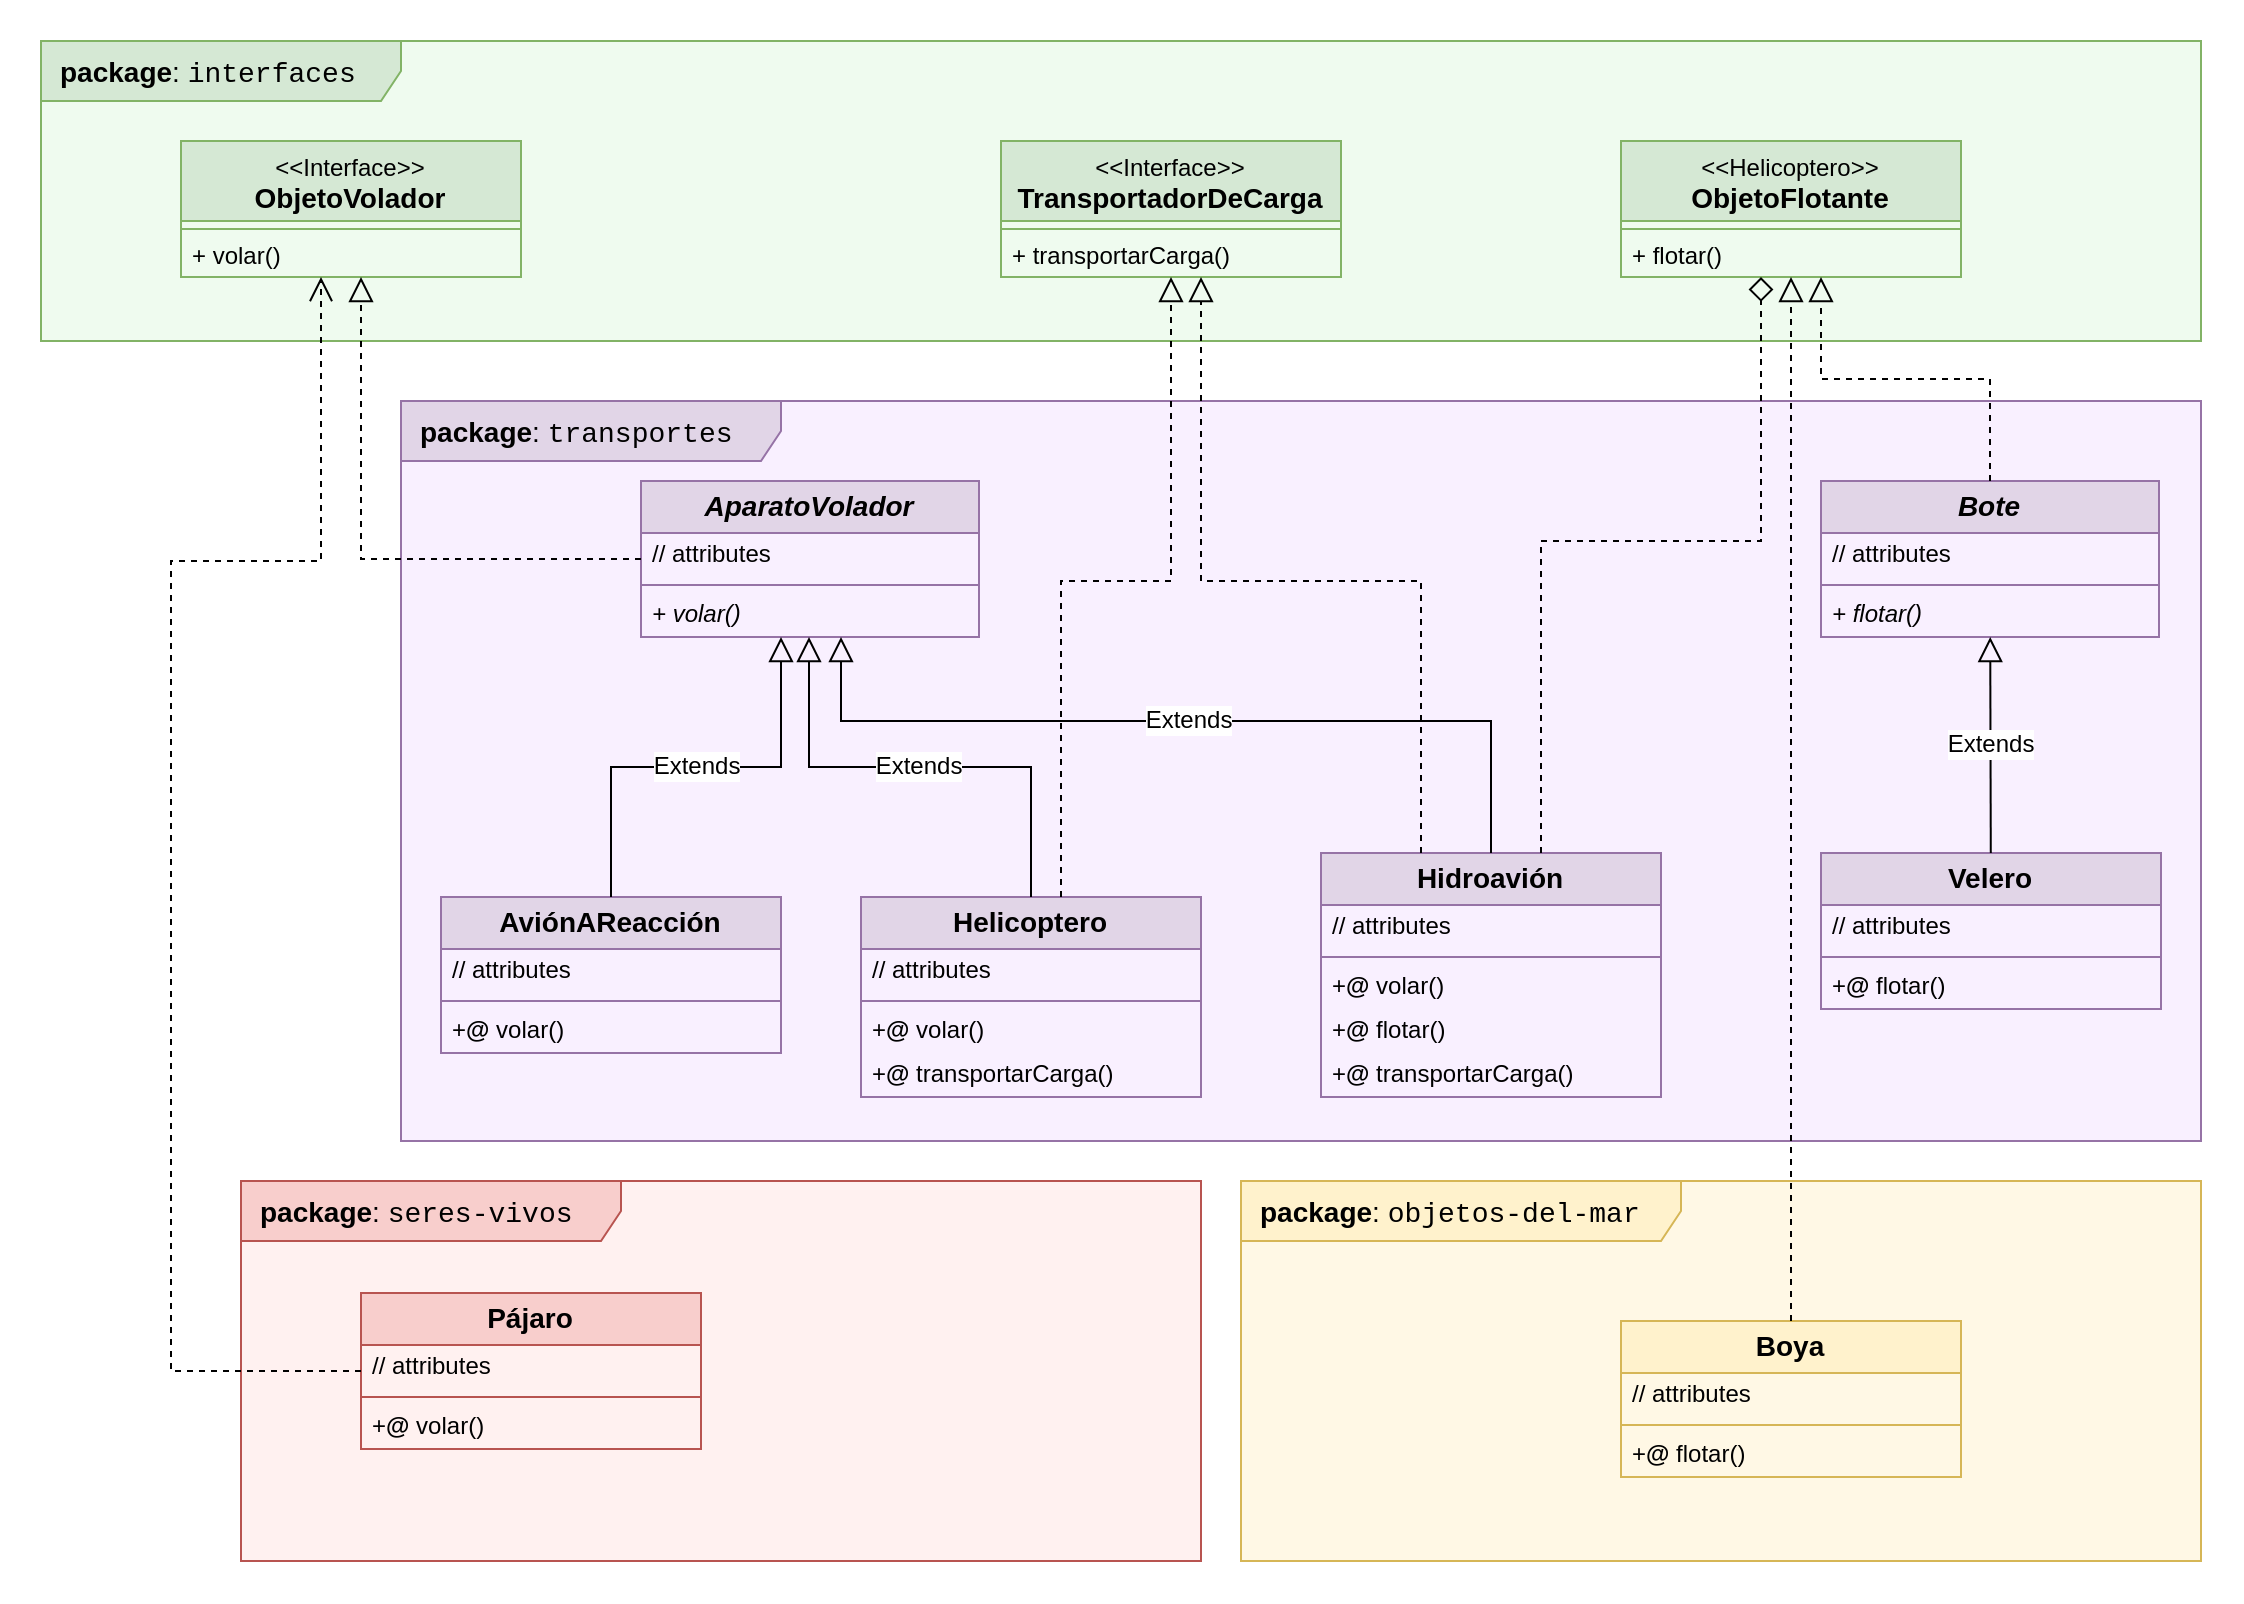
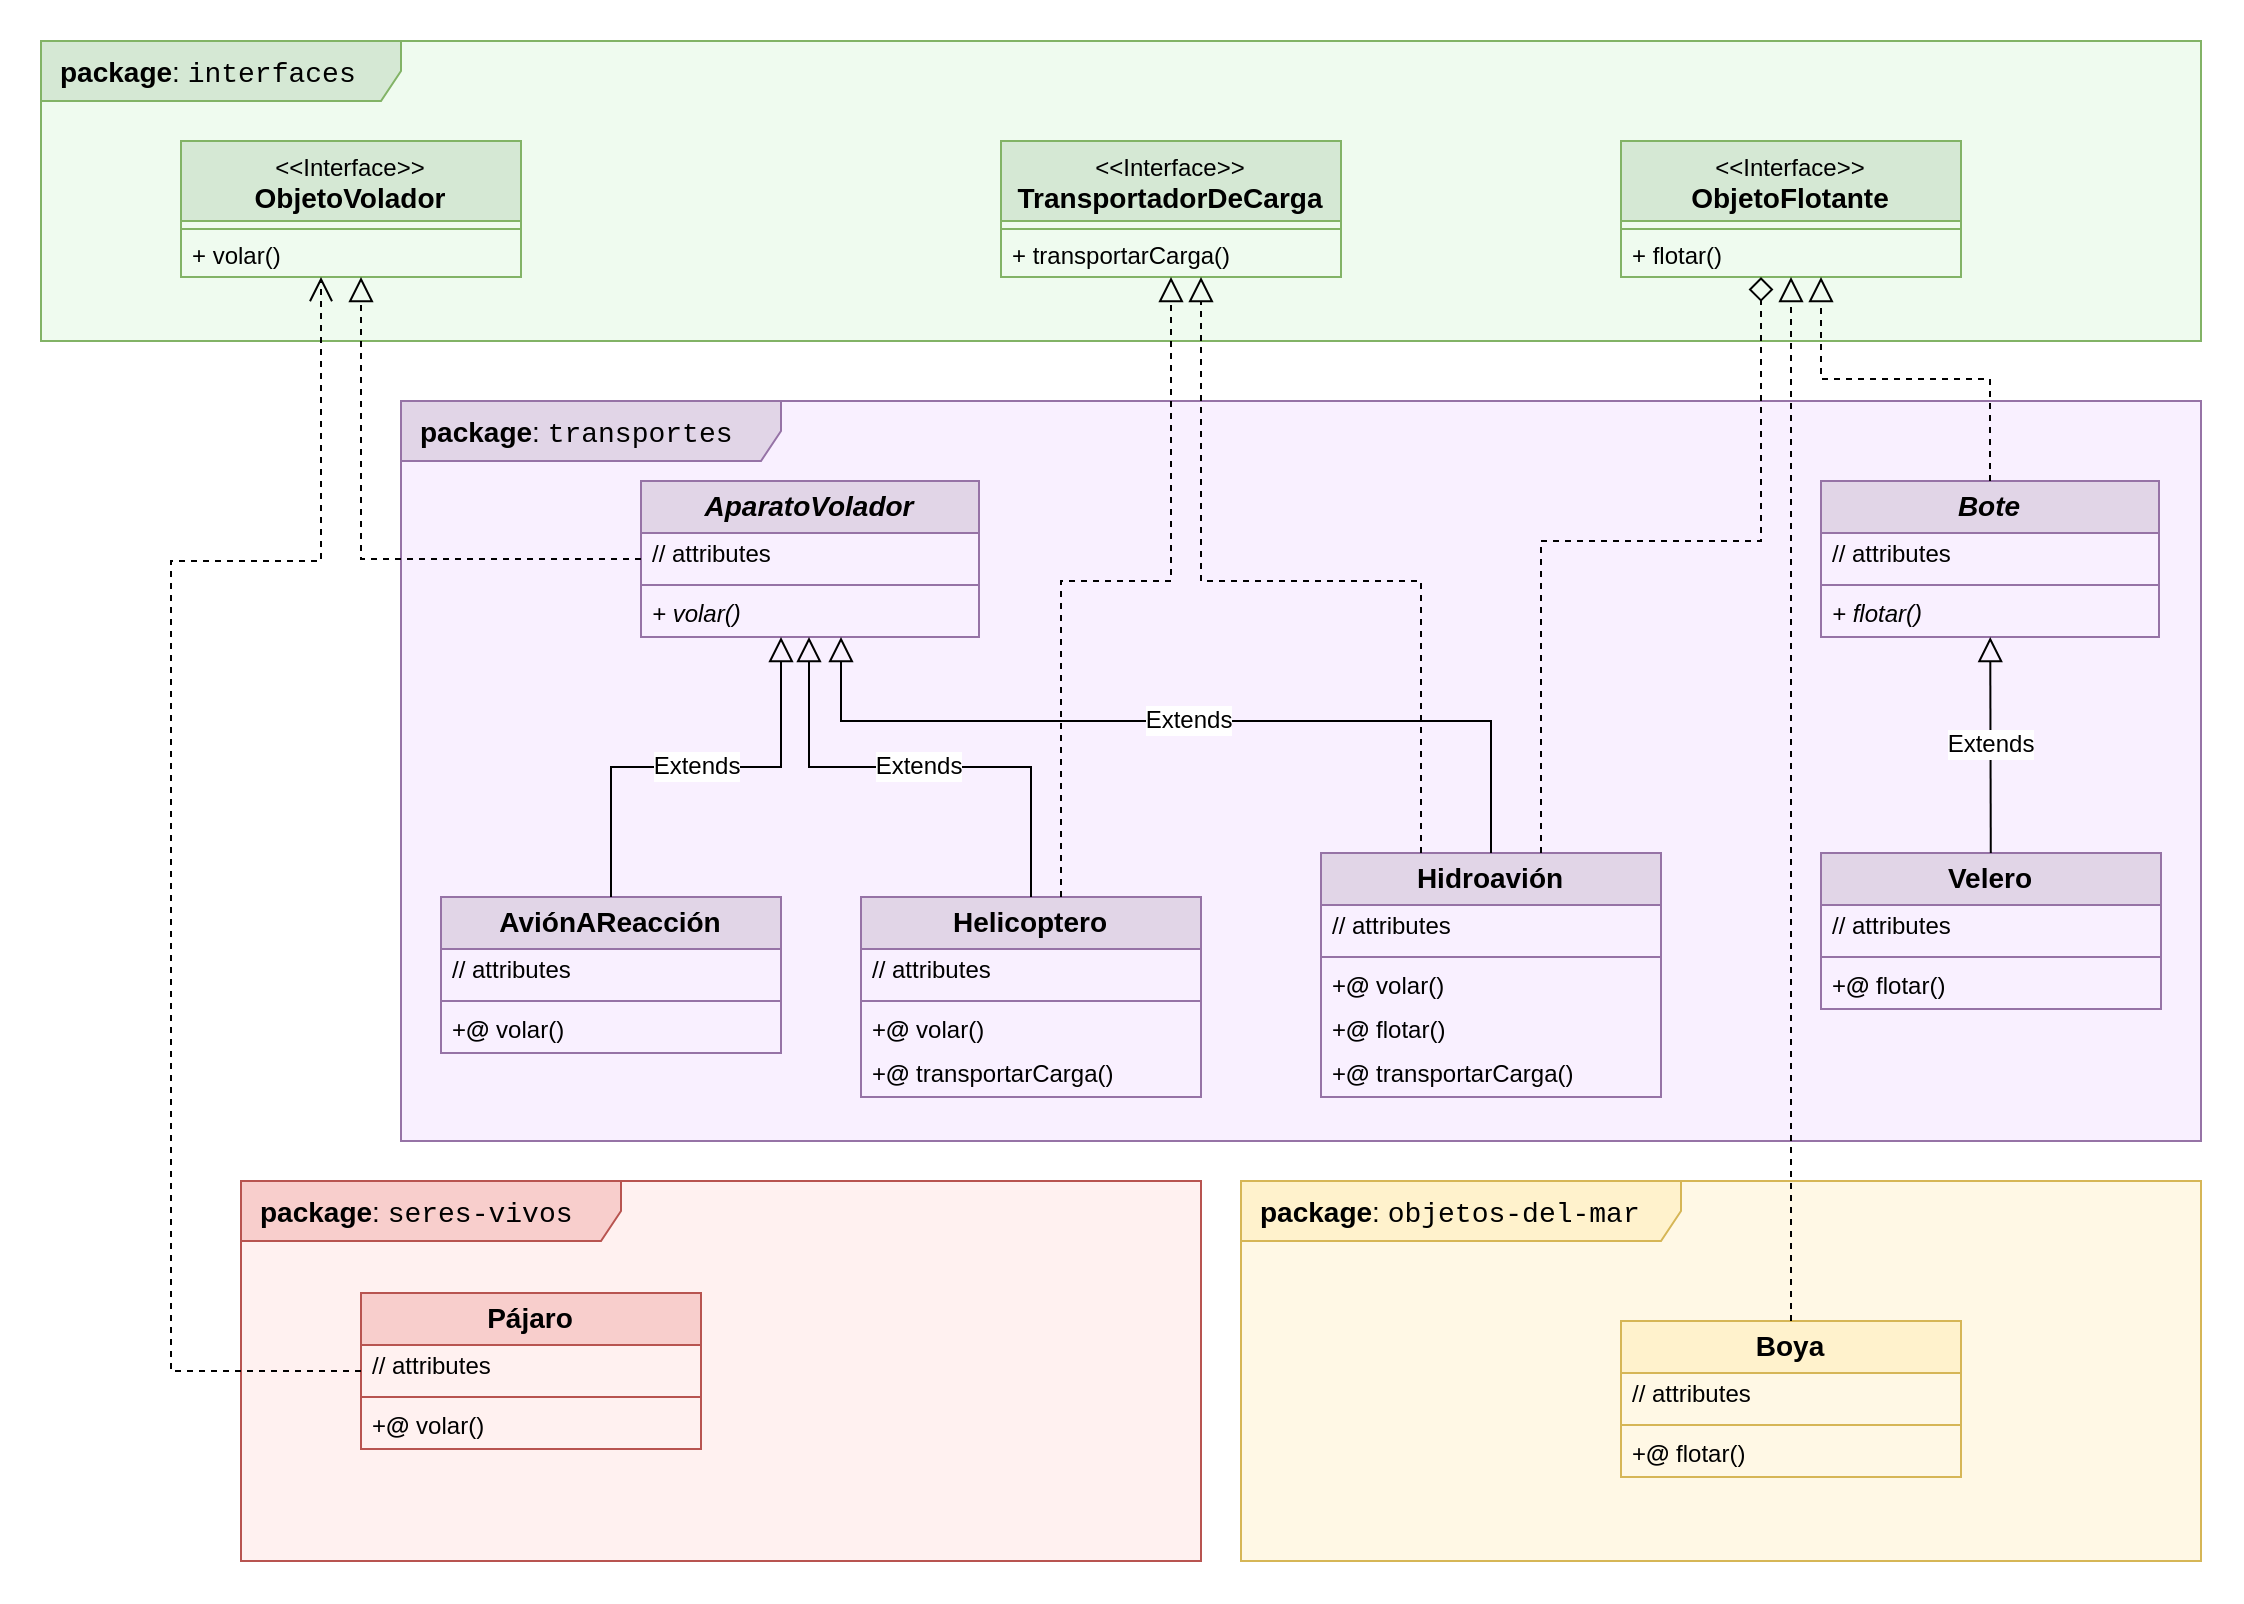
- <mxCell id="14" value="&amp;lt;&amp;lt;Helicoptero&amp;gt;&amp;gt;&lt;br style=&quot;font-size: 12px;&quot;&gt;&lt;b style=&quot;&quot;&gt;&lt;font style=&quot;font-size: 14px;&quot;&gt;ObjetoFlotante&lt;/font&gt;&lt;/b&gt;" style="swimlane;fontStyle=0;align=center;verticalAlign=top;childLayout=stackLayout;horizontal=1;startSize=40;horizontalStack=0;resizeParent=1;resizeParentMax=0;resizeLast=0;collapsible=0;marginBottom=0;html=1;whiteSpace=wrap;fontSize=12;fillColor=#d5e8d4;strokeColor=#82b366;" parent="1" vertex="1"><mxGeometry x="810" y="70" width="170" height="68" as="geometry" /></mxCell>
+ <mxCell id="14" value="&amp;lt;&amp;lt;Interface&amp;gt;&amp;gt;&lt;br style=&quot;font-size: 12px;&quot;&gt;&lt;b style=&quot;&quot;&gt;&lt;font style=&quot;font-size: 14px;&quot;&gt;ObjetoFlotante&lt;/font&gt;&lt;/b&gt;" style="swimlane;fontStyle=0;align=center;verticalAlign=top;childLayout=stackLayout;horizontal=1;startSize=40;horizontalStack=0;resizeParent=1;resizeParentMax=0;resizeLast=0;collapsible=0;marginBottom=0;html=1;whiteSpace=wrap;fontSize=12;fillColor=#d5e8d4;strokeColor=#82b366;" parent="1" vertex="1"><mxGeometry x="810" y="70" width="170" height="68" as="geometry" /></mxCell>
